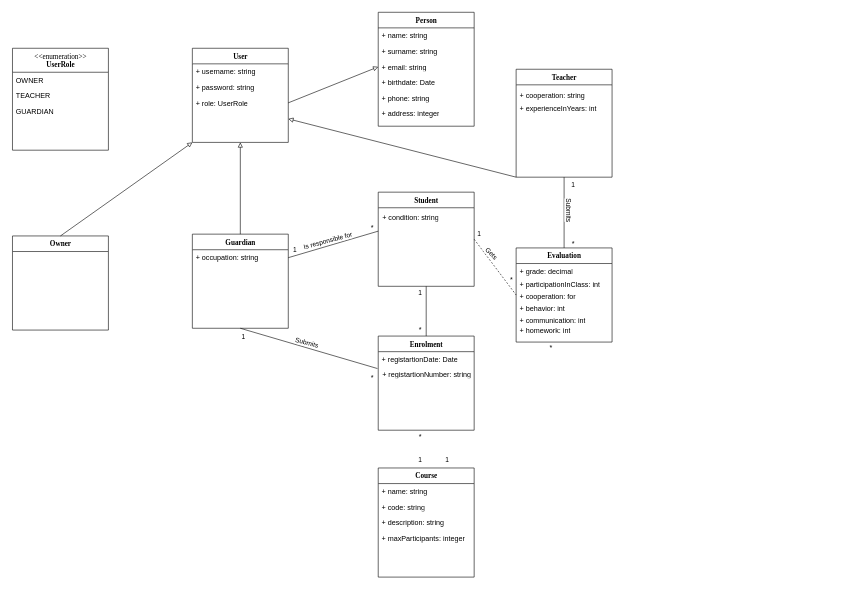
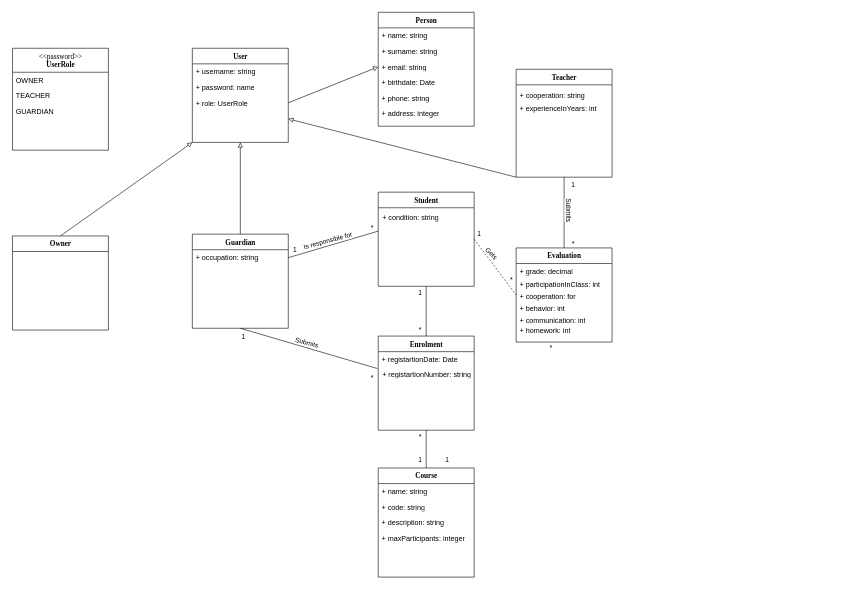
- <mxCell id="14" value="&lt;span style=&quot;font-weight: normal&quot;&gt;&amp;lt;&amp;lt;enumeration&amp;gt;&amp;gt;&lt;/span&gt;&lt;br&gt;UserRole" style="swimlane;html=1;fontStyle=1;align=center;verticalAlign=top;childLayout=stackLayout;horizontal=1;startSize=40;horizontalStack=0;resizeParent=1;resizeLast=0;collapsible=1;marginBottom=0;swimlaneFillColor=#ffffff;rounded=0;shadow=0;comic=0;labelBackgroundColor=none;strokeWidth=1;fillColor=none;fontFamily=Verdana;fontSize=12" parent="1" vertex="1"><mxGeometry x="20" y="80" width="160" height="170" as="geometry" /></mxCell>
+ <mxCell id="14" value="&lt;span style=&quot;font-weight: normal&quot;&gt;&amp;lt;&amp;lt;password&amp;gt;&amp;gt;&lt;/span&gt;&lt;br&gt;UserRole" style="swimlane;html=1;fontStyle=1;align=center;verticalAlign=top;childLayout=stackLayout;horizontal=1;startSize=40;horizontalStack=0;resizeParent=1;resizeLast=0;collapsible=1;marginBottom=0;swimlaneFillColor=#ffffff;rounded=0;shadow=0;comic=0;labelBackgroundColor=none;strokeWidth=1;fillColor=none;fontFamily=Verdana;fontSize=12" parent="1" vertex="1"><mxGeometry x="20" y="80" width="160" height="170" as="geometry" /></mxCell>
- <mxCell id="5" value="+ password: string" style="text;html=1;strokeColor=none;fillColor=none;align=left;verticalAlign=top;spacingLeft=4;spacingRight=4;whiteSpace=wrap;overflow=hidden;rotatable=0;points=[[0,0.5],[1,0.5]];portConstraint=eastwest;" parent="3" vertex="1"><mxGeometry y="52" width="160" height="26" as="geometry" /></mxCell>
+ <mxCell id="5" value="+ password: name" style="text;html=1;strokeColor=none;fillColor=none;align=left;verticalAlign=top;spacingLeft=4;spacingRight=4;whiteSpace=wrap;overflow=hidden;rotatable=0;points=[[0,0.5],[1,0.5]];portConstraint=eastwest;" parent="3" vertex="1"><mxGeometry y="52" width="160" height="26" as="geometry" /></mxCell>
+ <mxCell id="36" value="" style="endArrow=none;html=1;rounded=0;exitX=0.5;exitY=0;exitDx=0;exitDy=0;entryX=0.5;entryY=1;entryDx=0;entryDy=0;" parent="1" source="7" target="34" edge="1"><mxGeometry width="50" height="50" relative="1" as="geometry"><mxPoint x="720" y="487" as="sourcePoint" /><mxPoint x="710" y="720" as="targetPoint" /></mxGeometry></mxCell>
